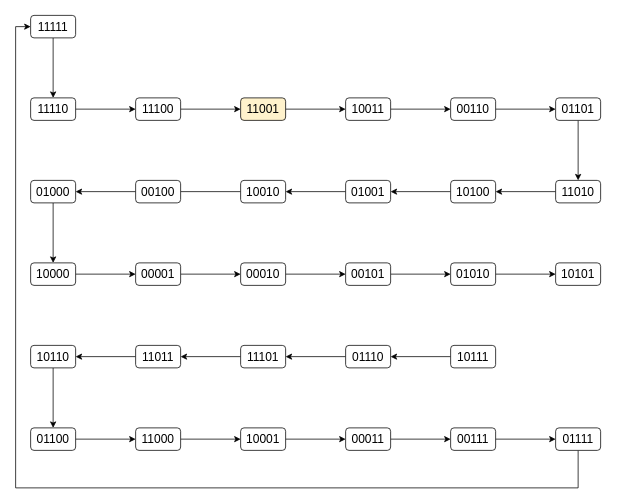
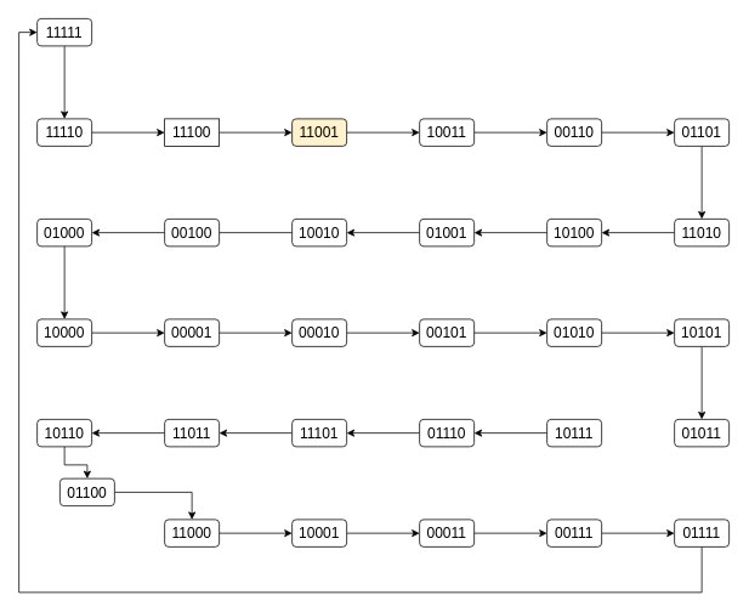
- <mxCell id="6" value="&lt;font style=&quot;font-size: 16px&quot;&gt;11100&lt;/font&gt;" style="rounded=1;whiteSpace=wrap;html=1;" parent="1" vertex="1"><mxGeometry x="180" y="130" width="60" height="30" as="geometry" /></mxCell>
+ <mxCell id="6" value="&lt;font style=&quot;font-size: 16px&quot;&gt;11100&lt;/font&gt;" style="whiteSpace=wrap;html=1;rounded=0;" parent="1" vertex="1"><mxGeometry x="180" y="130" width="60" height="30" as="geometry" /></mxCell>
+ <mxCell id="37" value="" style="edgeStyle=orthogonalEdgeStyle;rounded=0;orthogonalLoop=1;jettySize=auto;html=1;" parent="1" source="38" target="39" edge="1"><mxGeometry relative="1" as="geometry" /></mxCell>
+ <mxCell id="39" value="&lt;font style=&quot;font-size: 16px&quot;&gt;01011&lt;/font&gt;" style="rounded=1;whiteSpace=wrap;html=1;" parent="1" vertex="1"><mxGeometry x="740" y="460" width="60" height="30" as="geometry" /></mxCell>
- <mxCell id="51" value="&lt;font style=&quot;font-size: 16px&quot;&gt;01100&lt;/font&gt;" style="rounded=1;whiteSpace=wrap;html=1;" parent="1" vertex="1"><mxGeometry x="40" y="570" width="60" height="30" as="geometry" /></mxCell>
+ <mxCell id="51" value="&lt;font style=&quot;font-size: 16px&quot;&gt;01100&lt;/font&gt;" style="rounded=1;whiteSpace=wrap;html=1;" parent="1" vertex="1"><mxGeometry x="65" y="525" width="60" height="30" as="geometry" /></mxCell>
